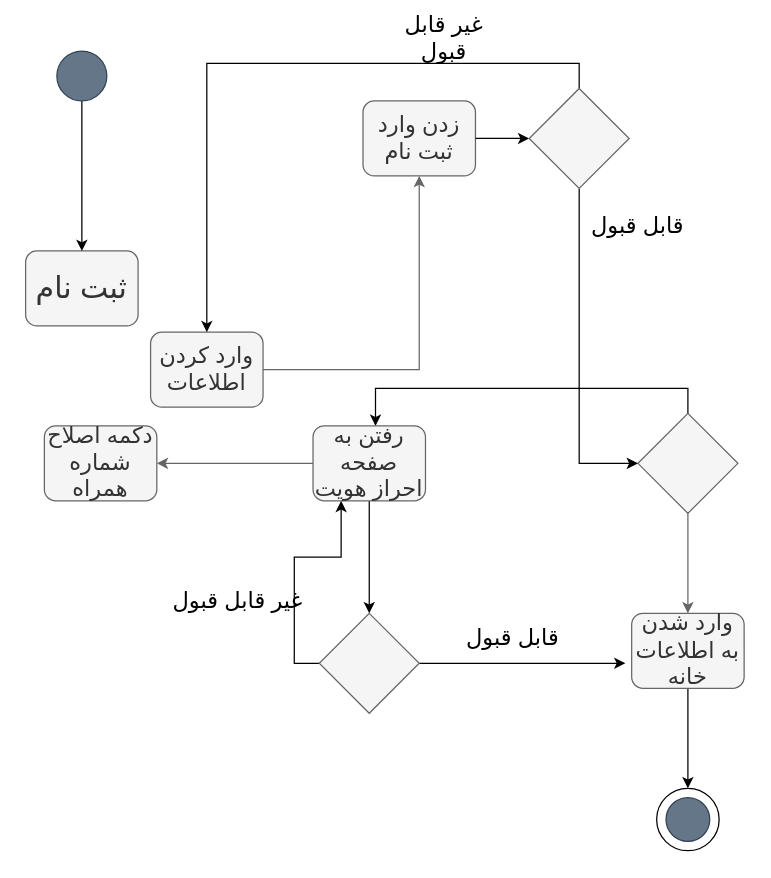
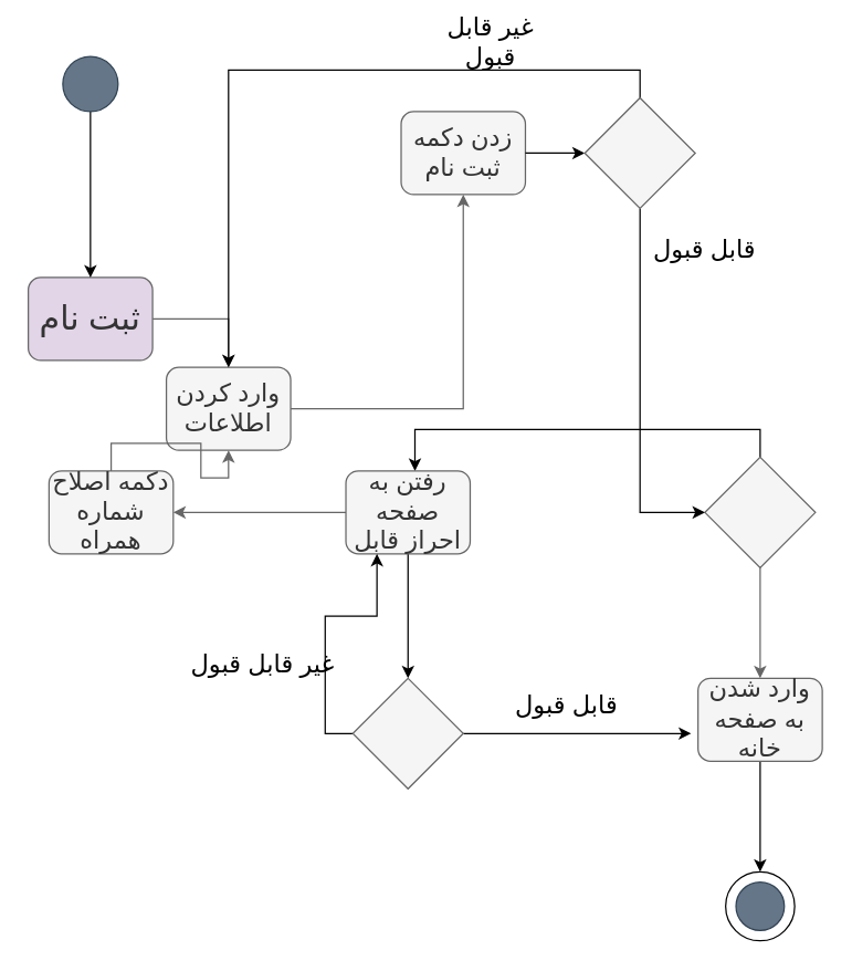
- <mxCell id="6" value="&lt;font style=&quot;font-size: 18px&quot;&gt;زدن وارد ثبت نام&lt;/font&gt;" style="rounded=1;whiteSpace=wrap;html=1;fillColor=#f5f5f5;strokeColor=#666666;fontColor=#333333;" vertex="1" parent="1"><mxGeometry x="290" y="80" width="90" height="60" as="geometry" /></mxCell>
+ <mxCell id="6" value="&lt;font style=&quot;font-size: 18px&quot;&gt;زدن دکمه ثبت نام&lt;/font&gt;" style="rounded=1;whiteSpace=wrap;html=1;fillColor=#f5f5f5;strokeColor=#666666;fontColor=#333333;" vertex="1" parent="1"><mxGeometry x="290" y="80" width="90" height="60" as="geometry" /></mxCell>
- <mxCell id="3" value="&lt;span style=&quot;font-size: 24px&quot;&gt;ثبت نام&lt;/span&gt;" style="rounded=1;whiteSpace=wrap;html=1;fillColor=#f5f5f5;strokeColor=#666666;fontColor=#333333;" vertex="1" parent="1"><mxGeometry x="20" y="200" width="90" height="60" as="geometry" /></mxCell>
+ <mxCell id="3" value="&lt;span style=&quot;font-size: 24px&quot;&gt;ثبت نام&lt;/span&gt;" style="rounded=1;whiteSpace=wrap;html=1;fillColor=#e1d5e7;strokeColor=#666666;fontColor=#333333;" vertex="1" parent="1"><mxGeometry x="20" y="200" width="90" height="60" as="geometry" /></mxCell>
+ <mxCell id="2" value="" style="edgeStyle=orthogonalEdgeStyle;rounded=0;orthogonalLoop=1;jettySize=auto;html=1;fillColor=#f5f5f5;strokeColor=#666666;" edge="1" parent="1" source="3" target="5"><mxGeometry relative="1" as="geometry" /></mxCell>
+ <mxCell id="25" value="" style="edgeStyle=orthogonalEdgeStyle;rounded=0;orthogonalLoop=1;jettySize=auto;html=1;fillColor=#f5f5f5;strokeColor=#666666;entryX=0.5;entryY=1;entryDx=0;entryDy=0;" edge="1" parent="1" source="26" target="5"><mxGeometry relative="1" as="geometry"><mxPoint x="145" y="260" as="targetPoint" /></mxGeometry></mxCell>
- <mxCell id="24" value="&lt;font style=&quot;font-size: 18px&quot;&gt;رفتن به صفحه احراز هویت&lt;/font&gt;" style="rounded=1;whiteSpace=wrap;html=1;fillColor=#f5f5f5;strokeColor=#666666;fontColor=#333333;" vertex="1" parent="1"><mxGeometry x="250" y="340" width="90" height="60" as="geometry" /></mxCell>
+ <mxCell id="24" value="&lt;font style=&quot;font-size: 18px&quot;&gt;رفتن به صفحه احراز قابل&lt;/font&gt;" style="rounded=1;whiteSpace=wrap;html=1;fillColor=#f5f5f5;strokeColor=#666666;fontColor=#333333;" vertex="1" parent="1"><mxGeometry x="250" y="340" width="90" height="60" as="geometry" /></mxCell>
- <mxCell id="11" value="&lt;font style=&quot;font-size: 18px&quot;&gt;وارد شدن به اطلاعات خانه&lt;/font&gt;" style="rounded=1;whiteSpace=wrap;html=1;fillColor=#f5f5f5;strokeColor=#666666;fontColor=#333333;" vertex="1" parent="1"><mxGeometry x="505" y="490" width="90" height="60" as="geometry" /></mxCell>
+ <mxCell id="11" value="&lt;font style=&quot;font-size: 18px&quot;&gt;وارد شدن به صفحه خانه&lt;/font&gt;" style="rounded=1;whiteSpace=wrap;html=1;fillColor=#f5f5f5;strokeColor=#666666;fontColor=#333333;" vertex="1" parent="1"><mxGeometry x="505" y="490" width="90" height="60" as="geometry" /></mxCell>
